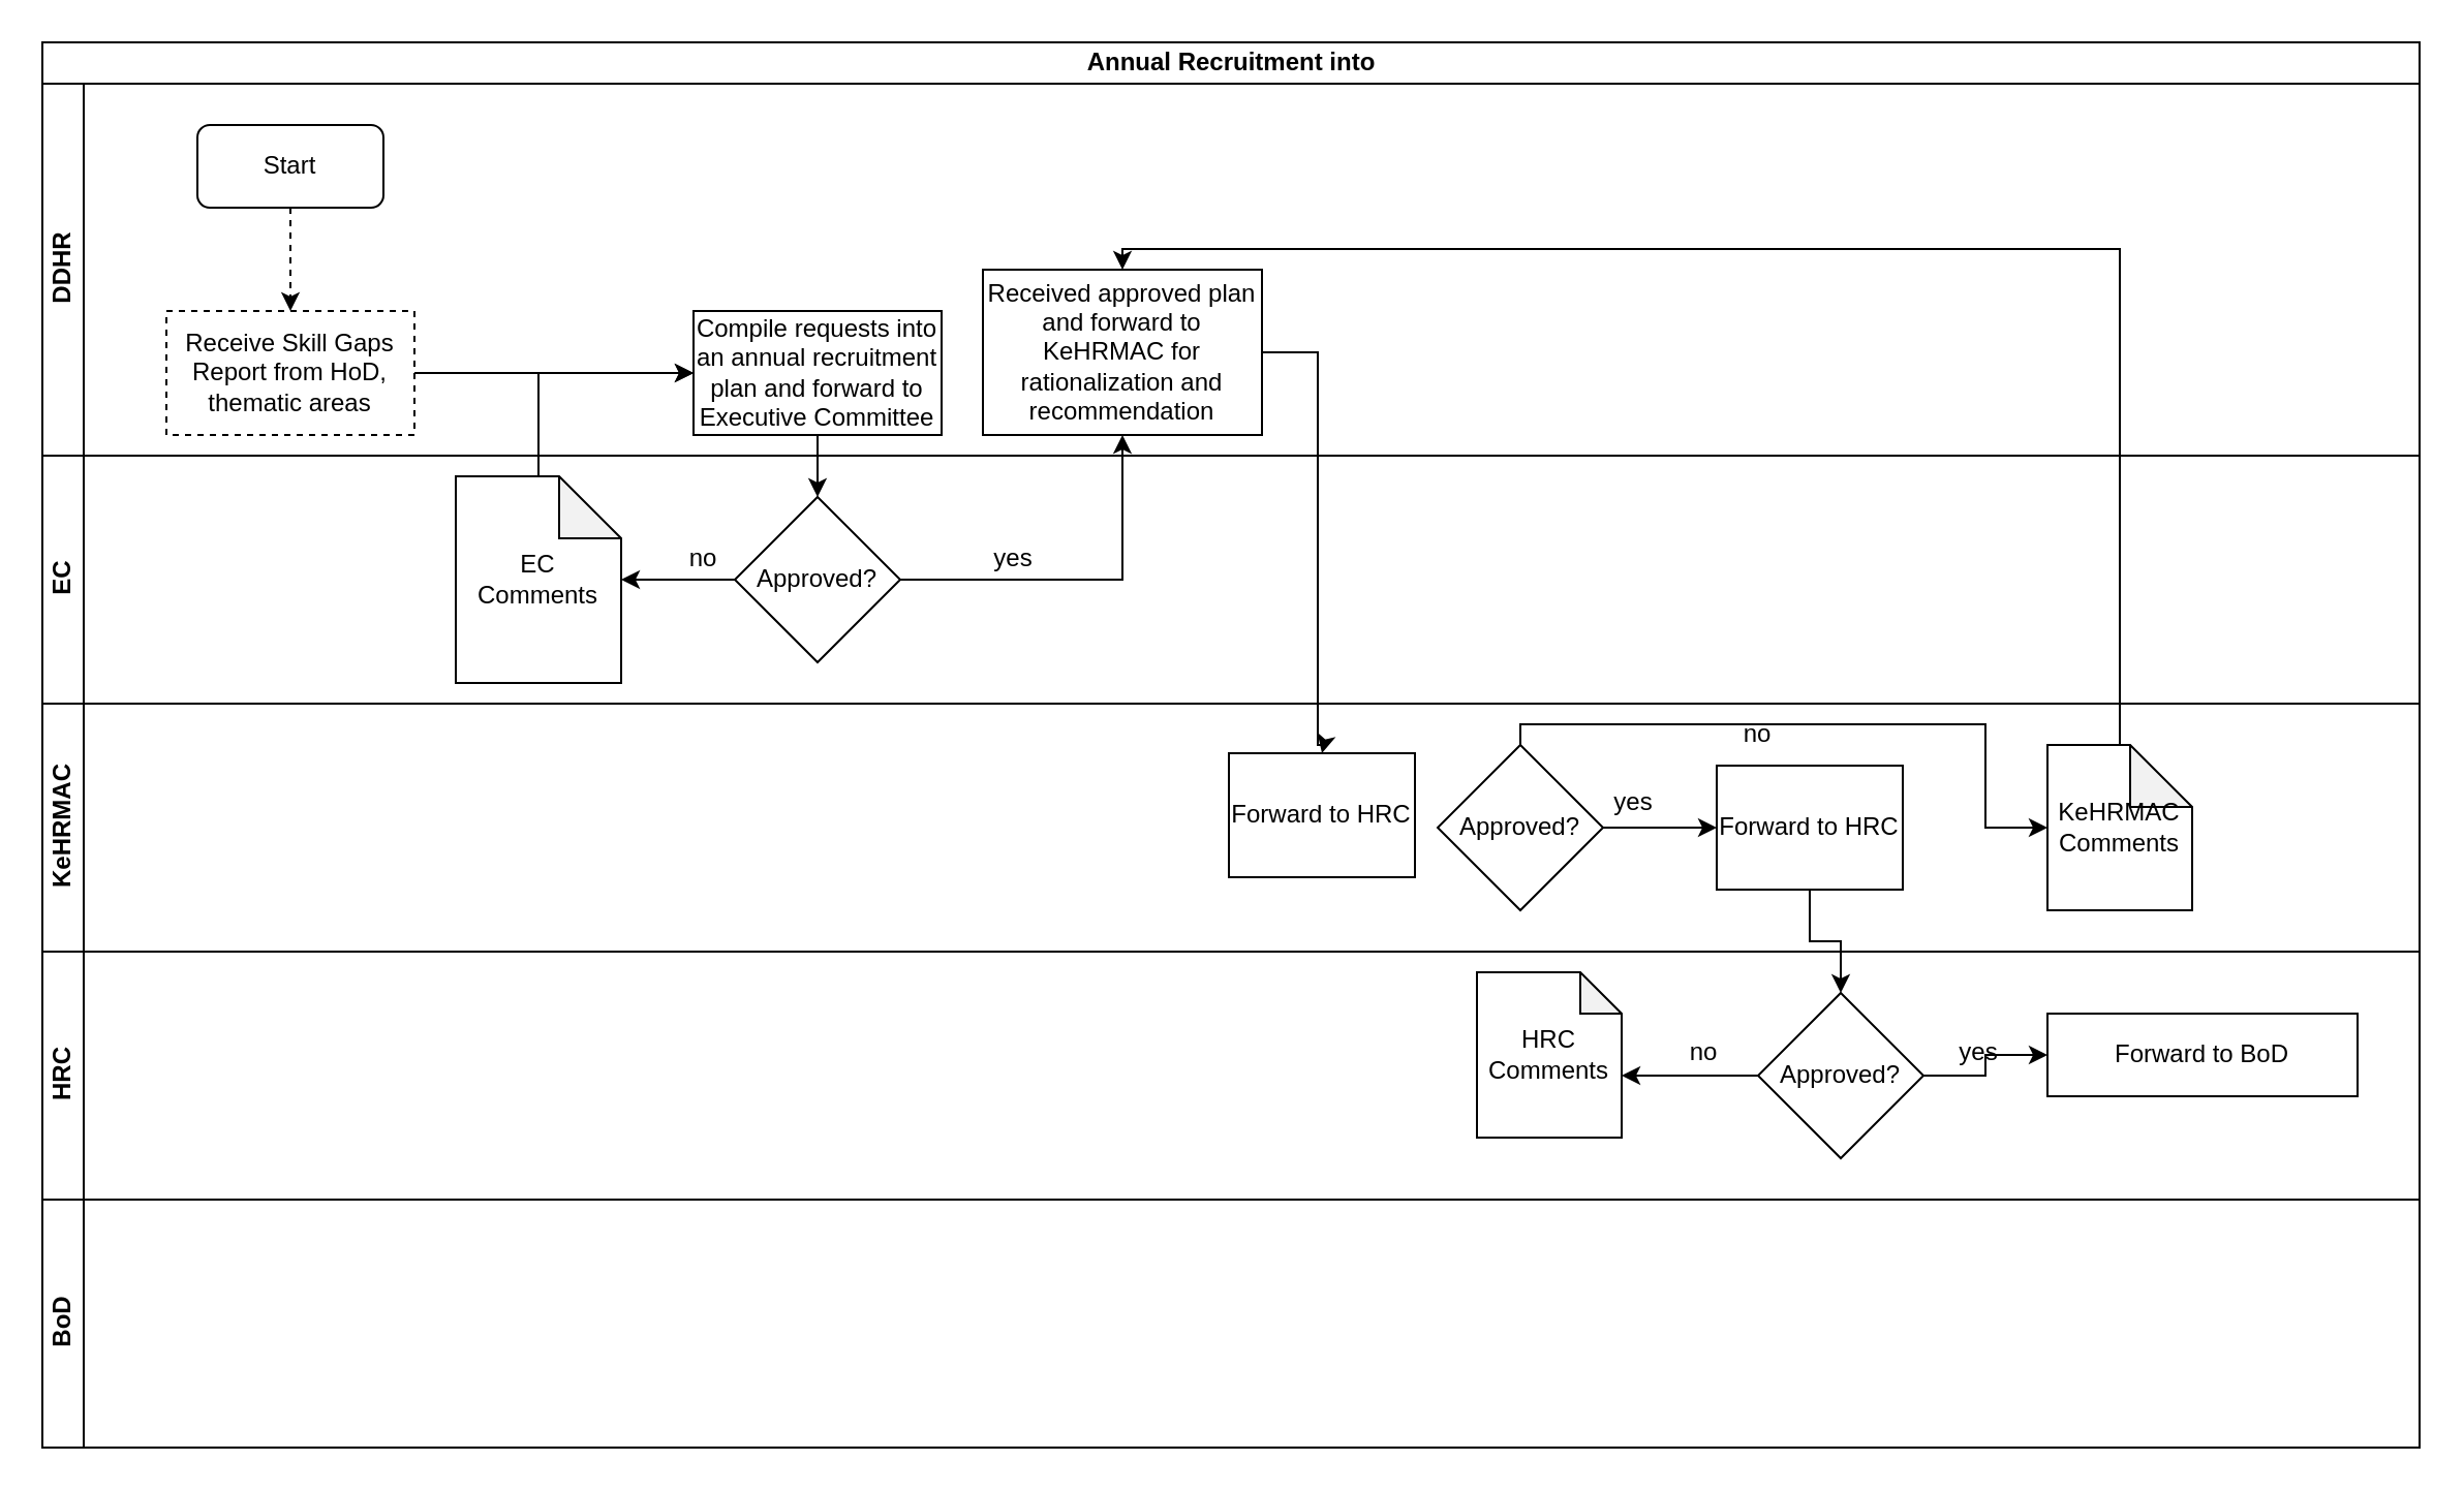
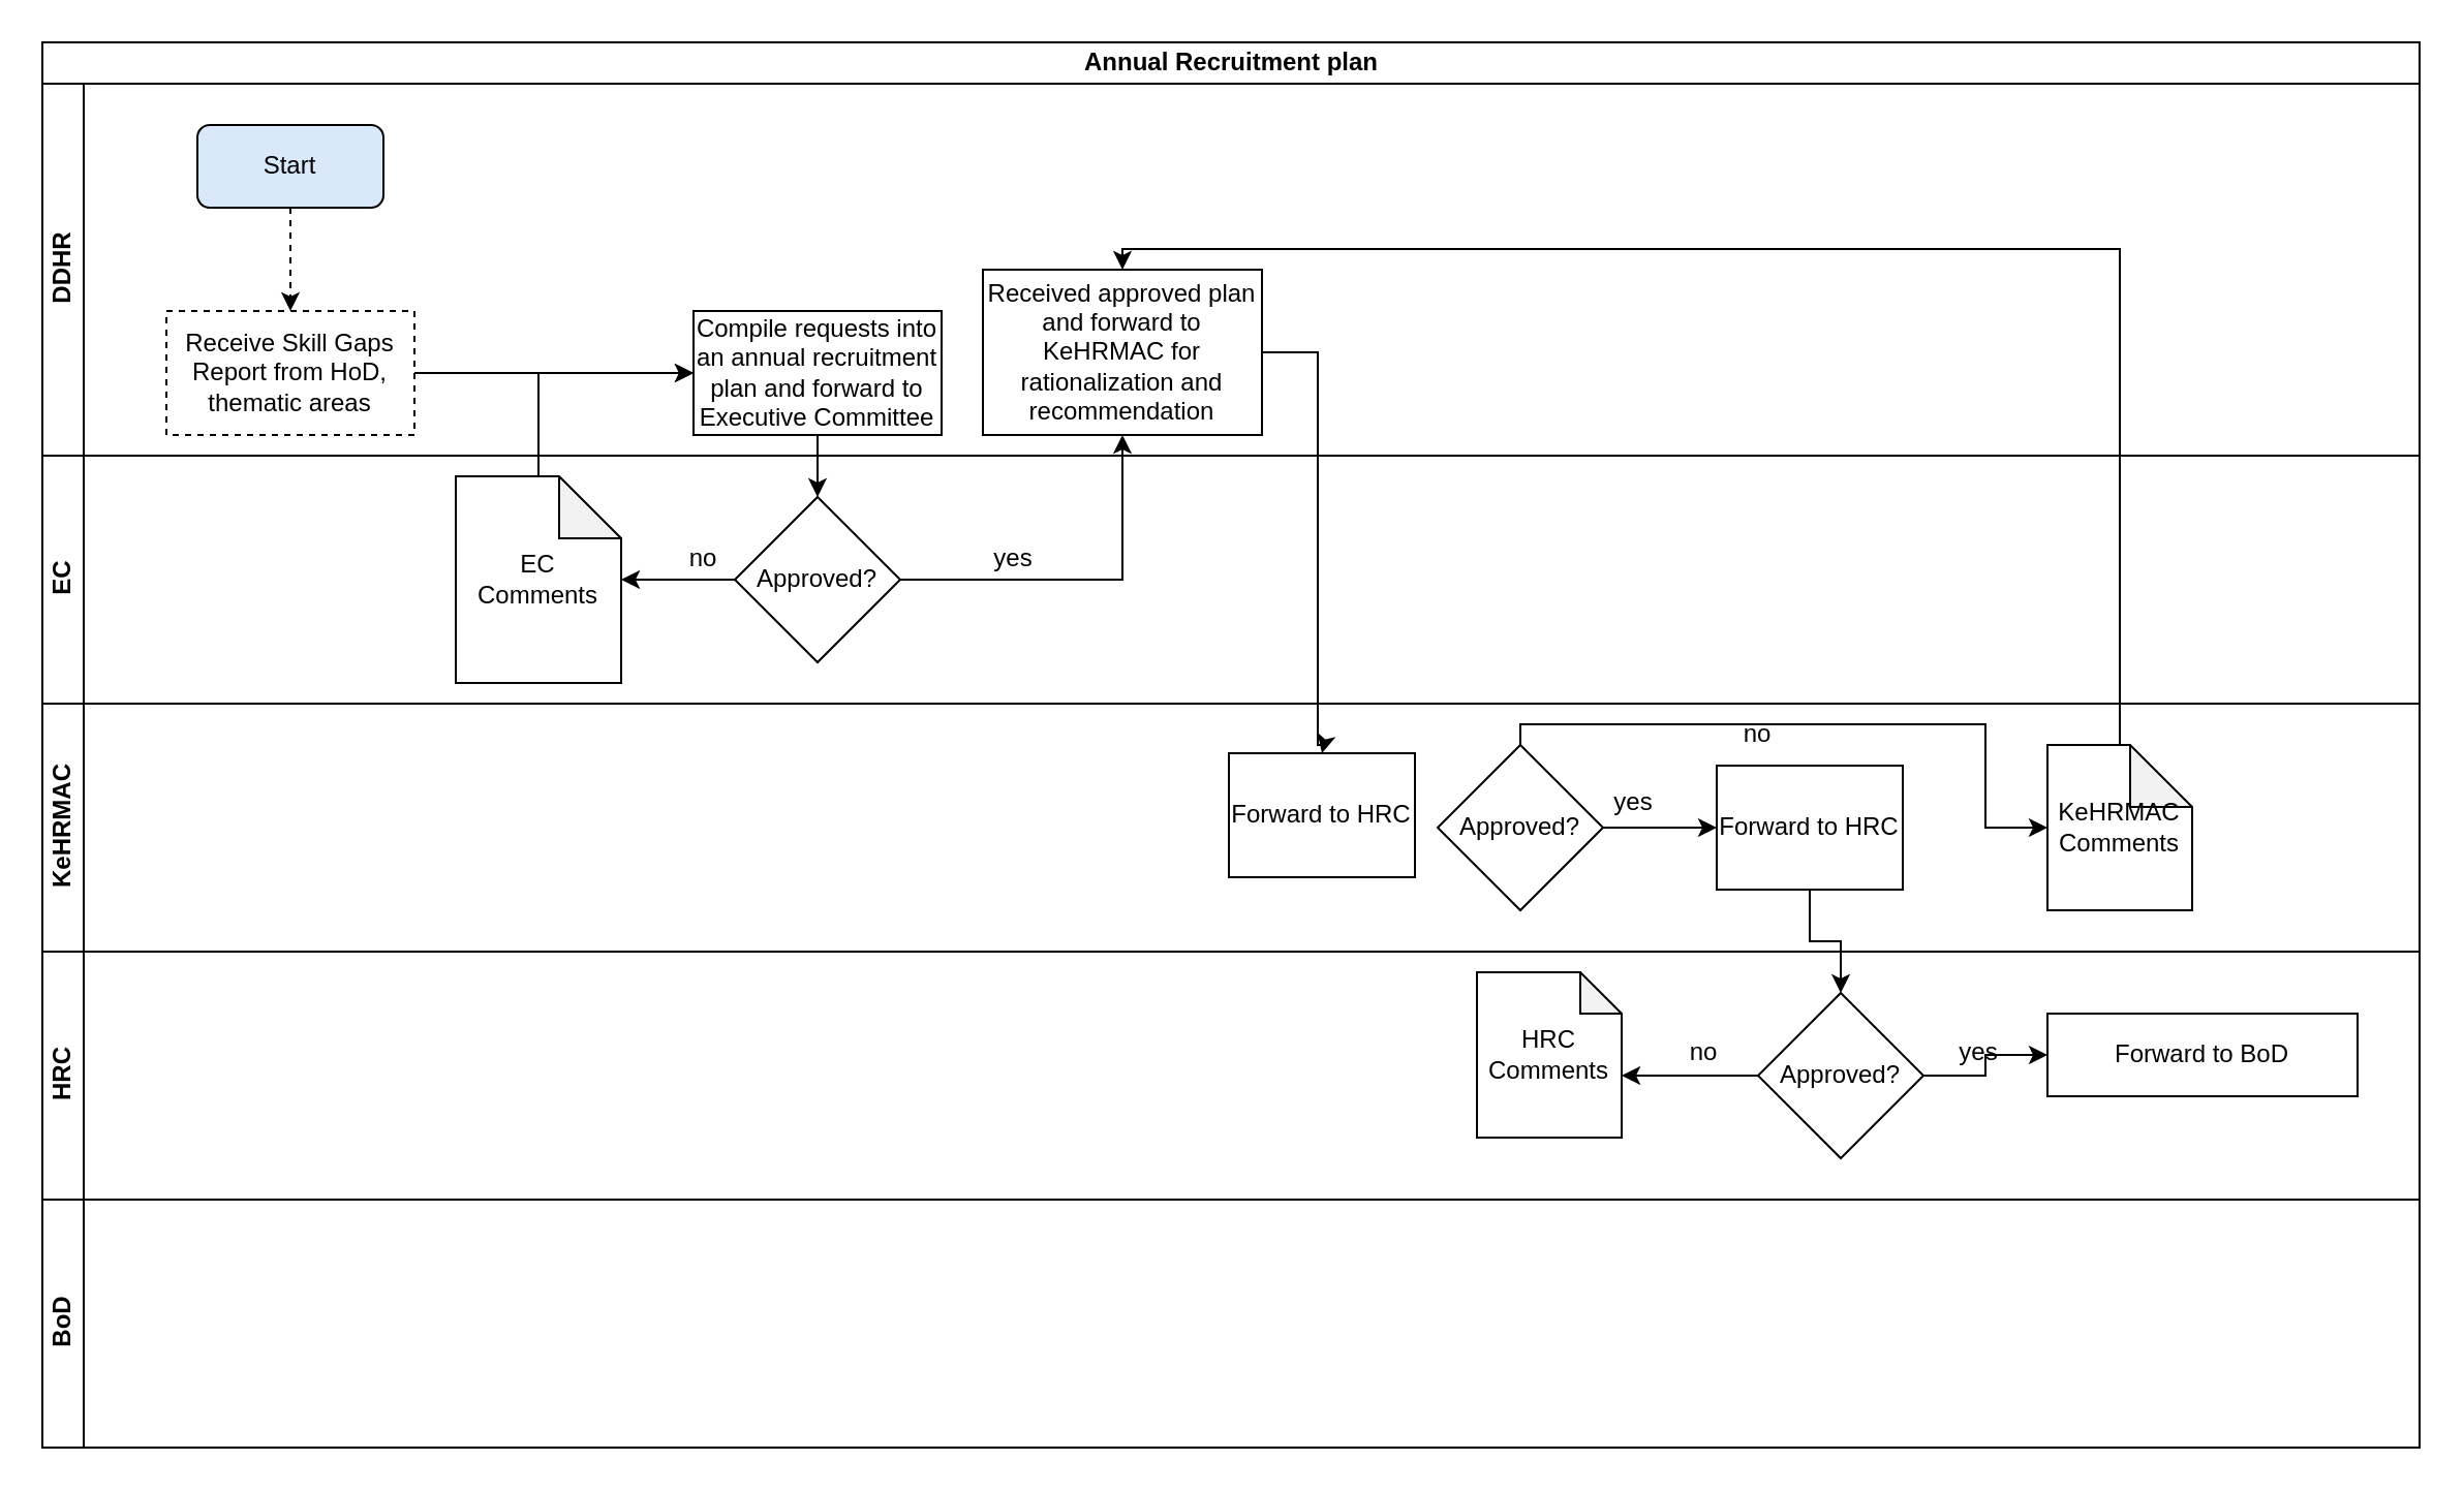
- <mxCell id="2" value="Annual Recruitment into" style="swimlane;html=1;childLayout=stackLayout;resizeParent=1;resizeParentMax=0;horizontal=1;startSize=20;horizontalStack=0;" vertex="1" parent="1"><mxGeometry x="20" y="20" width="1150" height="680" as="geometry" /></mxCell>
+ <mxCell id="2" value="Annual Recruitment plan" style="swimlane;html=1;childLayout=stackLayout;resizeParent=1;resizeParentMax=0;horizontal=1;startSize=20;horizontalStack=0;" vertex="1" parent="1"><mxGeometry x="20" y="20" width="1150" height="680" as="geometry" /></mxCell>
- <mxCell id="4" value="Start" style="rounded=1;whiteSpace=wrap;html=1;" vertex="1" parent="3"><mxGeometry x="75" y="20" width="90" height="40" as="geometry" /></mxCell>
+ <mxCell id="4" value="Start" style="rounded=1;whiteSpace=wrap;html=1;fillColor=#dae8fc;" vertex="1" parent="3"><mxGeometry x="75" y="20" width="90" height="40" as="geometry" /></mxCell>
